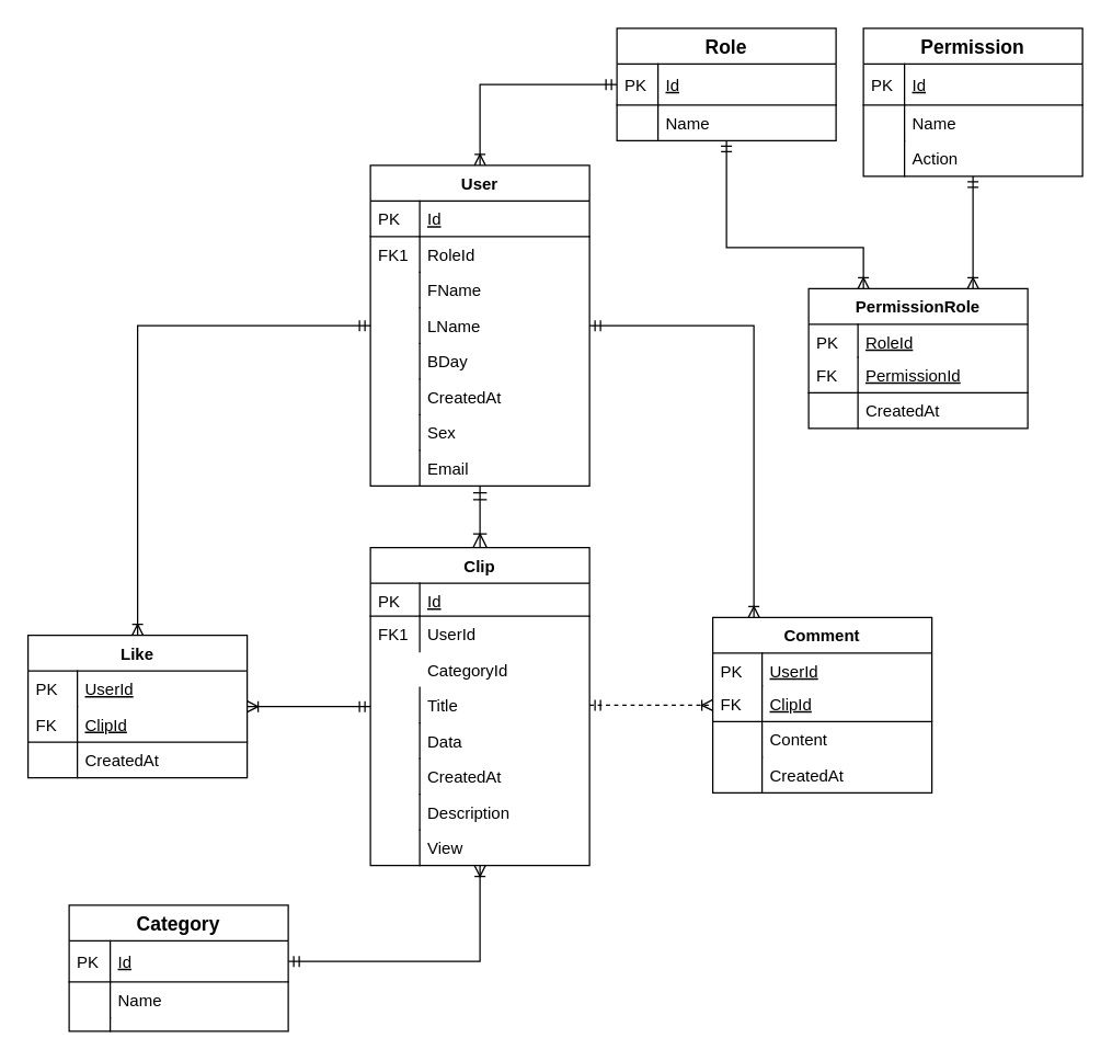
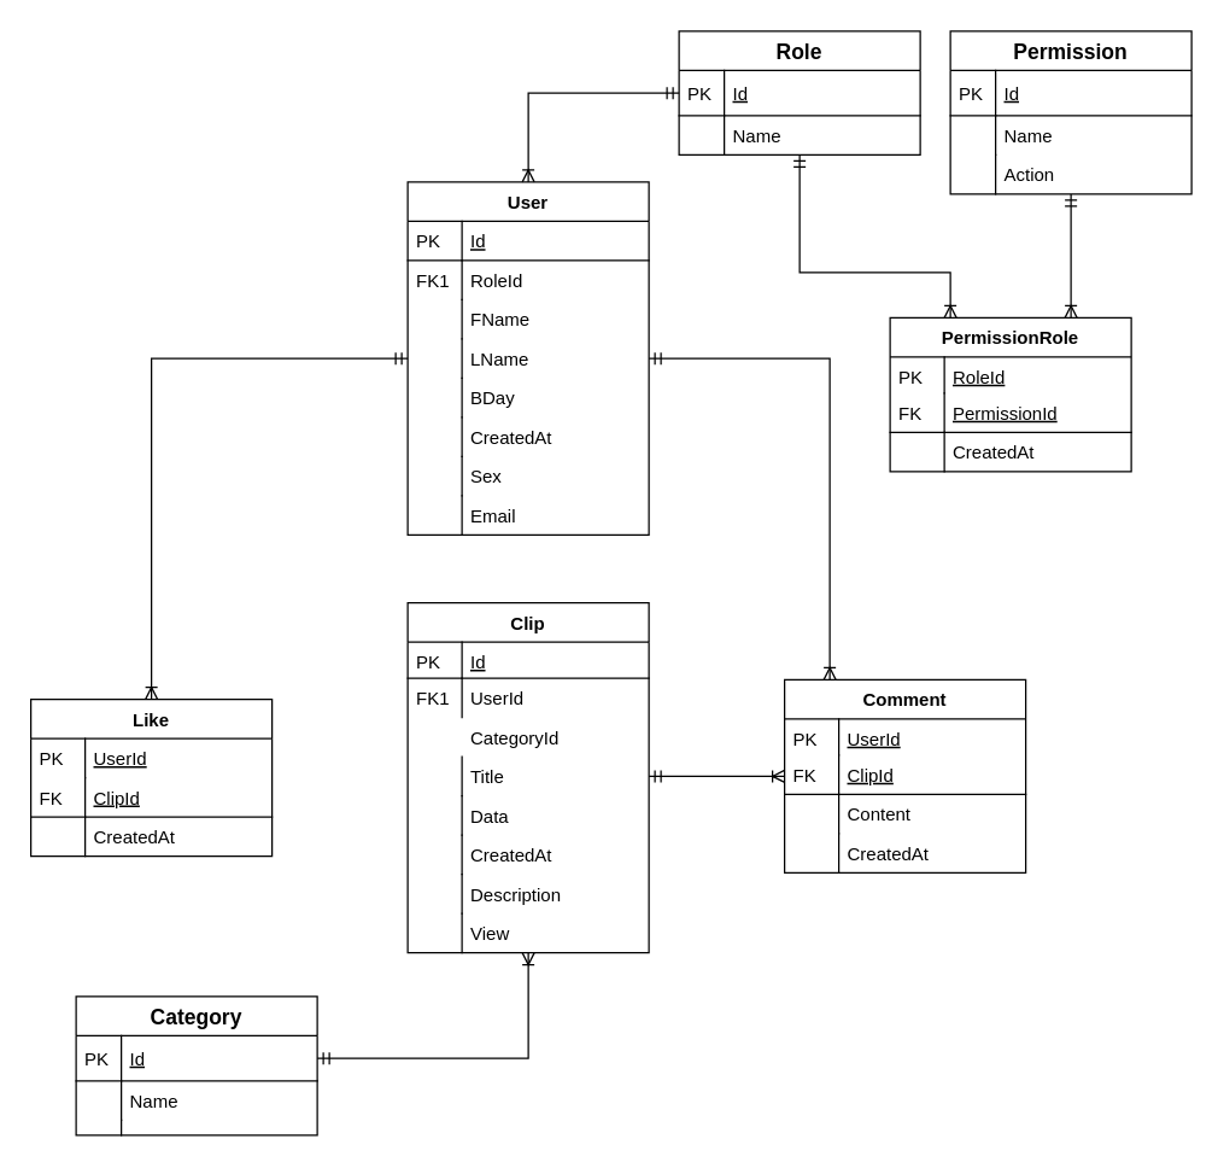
- <mxCell id="3" value="" style="endArrow=ERoneToMany;startArrow=ERmandOne;shadow=0;strokeWidth=1;endSize=8;startSize=8;endFill=0;entryX=0.5;entryY=0;entryDx=0;entryDy=0;" parent="1" source="23" target="25" edge="1"><mxGeometry width="100" height="100" relative="1" as="geometry"><mxPoint x="380" y="327" as="sourcePoint" /><mxPoint x="290" y="391" as="targetPoint" /></mxGeometry></mxCell>
- <mxCell id="5" style="rounded=0;orthogonalLoop=1;jettySize=auto;html=1;startArrow=ERmandOne;startFill=0;endArrow=ERoneToMany;endFill=0;dashed=1;" parent="1" source="31" target="48" edge="1"><mxGeometry relative="1" as="geometry" /></mxCell>
+ <mxCell id="5" style="rounded=0;orthogonalLoop=1;jettySize=auto;html=1;startArrow=ERmandOne;startFill=0;endArrow=ERoneToMany;endFill=0;" parent="1" source="31" target="48" edge="1"><mxGeometry relative="1" as="geometry" /></mxCell>
- <mxCell id="4" style="rounded=0;orthogonalLoop=1;jettySize=auto;html=1;startArrow=ERmandOne;startFill=0;endArrow=ERoneToMany;endFill=0;" parent="1" source="25" target="41" edge="1"><mxGeometry relative="1" as="geometry"><mxPoint x="160" y="610" as="targetPoint" /></mxGeometry></mxCell>
